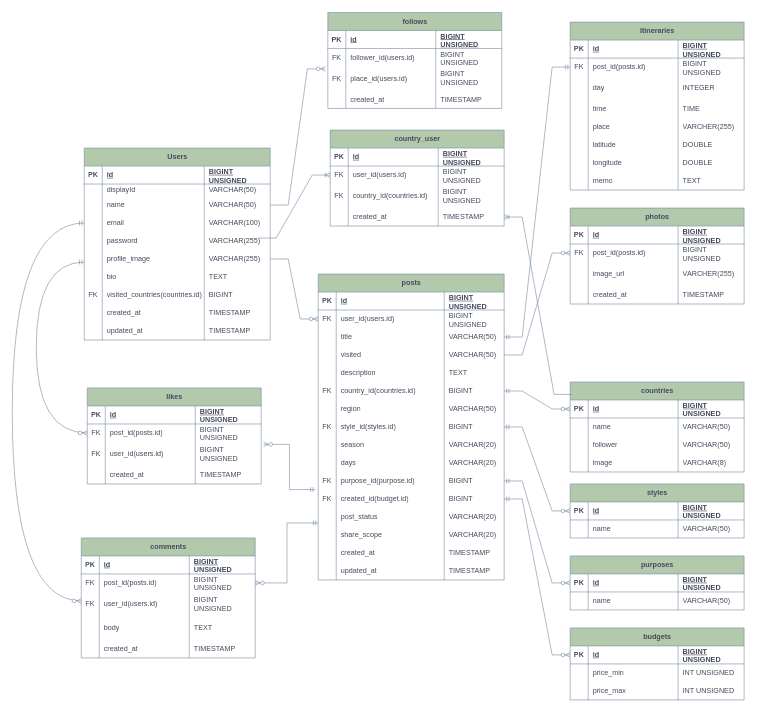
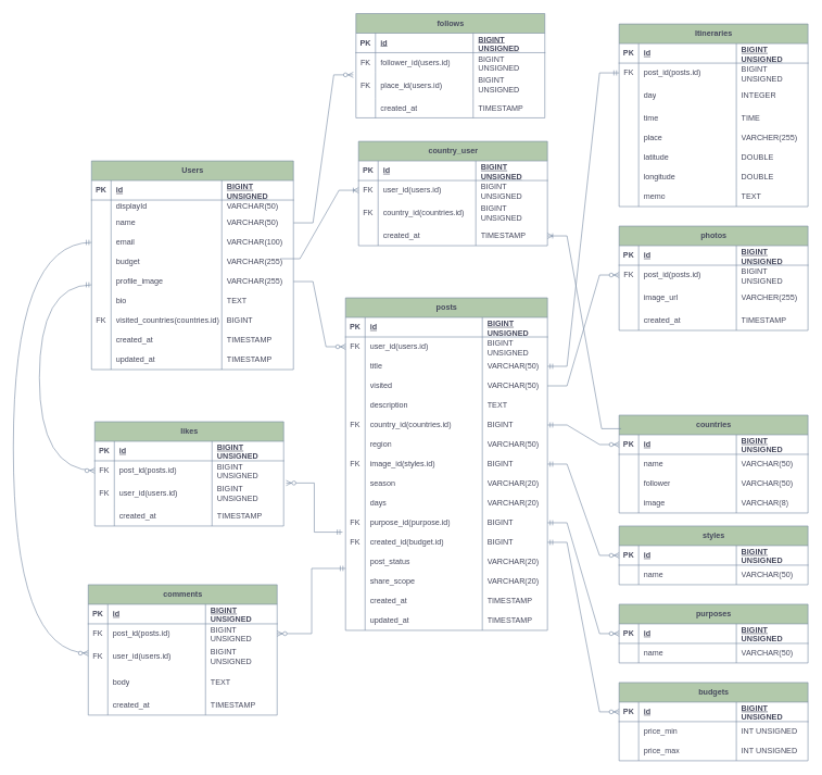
- <mxCell id="21" value="password" style="shape=partialRectangle;connectable=0;fillColor=none;top=0;left=0;bottom=0;right=0;align=left;spacingLeft=6;overflow=hidden;whiteSpace=wrap;html=1;swimlaneFillColor=none;labelBackgroundColor=none;strokeColor=#788AA3;fontColor=#46495D;" parent="19" vertex="1"><mxGeometry x="30" width="170" height="30" as="geometry"><mxRectangle width="170" height="30" as="alternateBounds" /></mxGeometry></mxCell>
+ <mxCell id="21" value="budget" style="shape=partialRectangle;connectable=0;fillColor=none;top=0;left=0;bottom=0;right=0;align=left;spacingLeft=6;overflow=hidden;whiteSpace=wrap;html=1;swimlaneFillColor=none;labelBackgroundColor=none;strokeColor=#788AA3;fontColor=#46495D;" parent="19" vertex="1"><mxGeometry x="30" width="170" height="30" as="geometry"><mxRectangle width="170" height="30" as="alternateBounds" /></mxGeometry></mxCell>
- <mxCell id="91" value="style_id(styles.id)" style="shape=partialRectangle;connectable=0;fillColor=none;top=0;left=0;bottom=0;right=0;align=left;spacingLeft=6;overflow=hidden;whiteSpace=wrap;html=1;swimlaneFillColor=none;labelBackgroundColor=none;strokeColor=#788AA3;fontColor=#46495D;" parent="89" vertex="1"><mxGeometry x="30" width="180" height="30" as="geometry"><mxRectangle width="180" height="30" as="alternateBounds" /></mxGeometry></mxCell>
+ <mxCell id="91" value="image_id(styles.id)" style="shape=partialRectangle;connectable=0;fillColor=none;top=0;left=0;bottom=0;right=0;align=left;spacingLeft=6;overflow=hidden;whiteSpace=wrap;html=1;swimlaneFillColor=none;labelBackgroundColor=none;strokeColor=#788AA3;fontColor=#46495D;" parent="89" vertex="1"><mxGeometry x="30" width="180" height="30" as="geometry"><mxRectangle width="180" height="30" as="alternateBounds" /></mxGeometry></mxCell>
